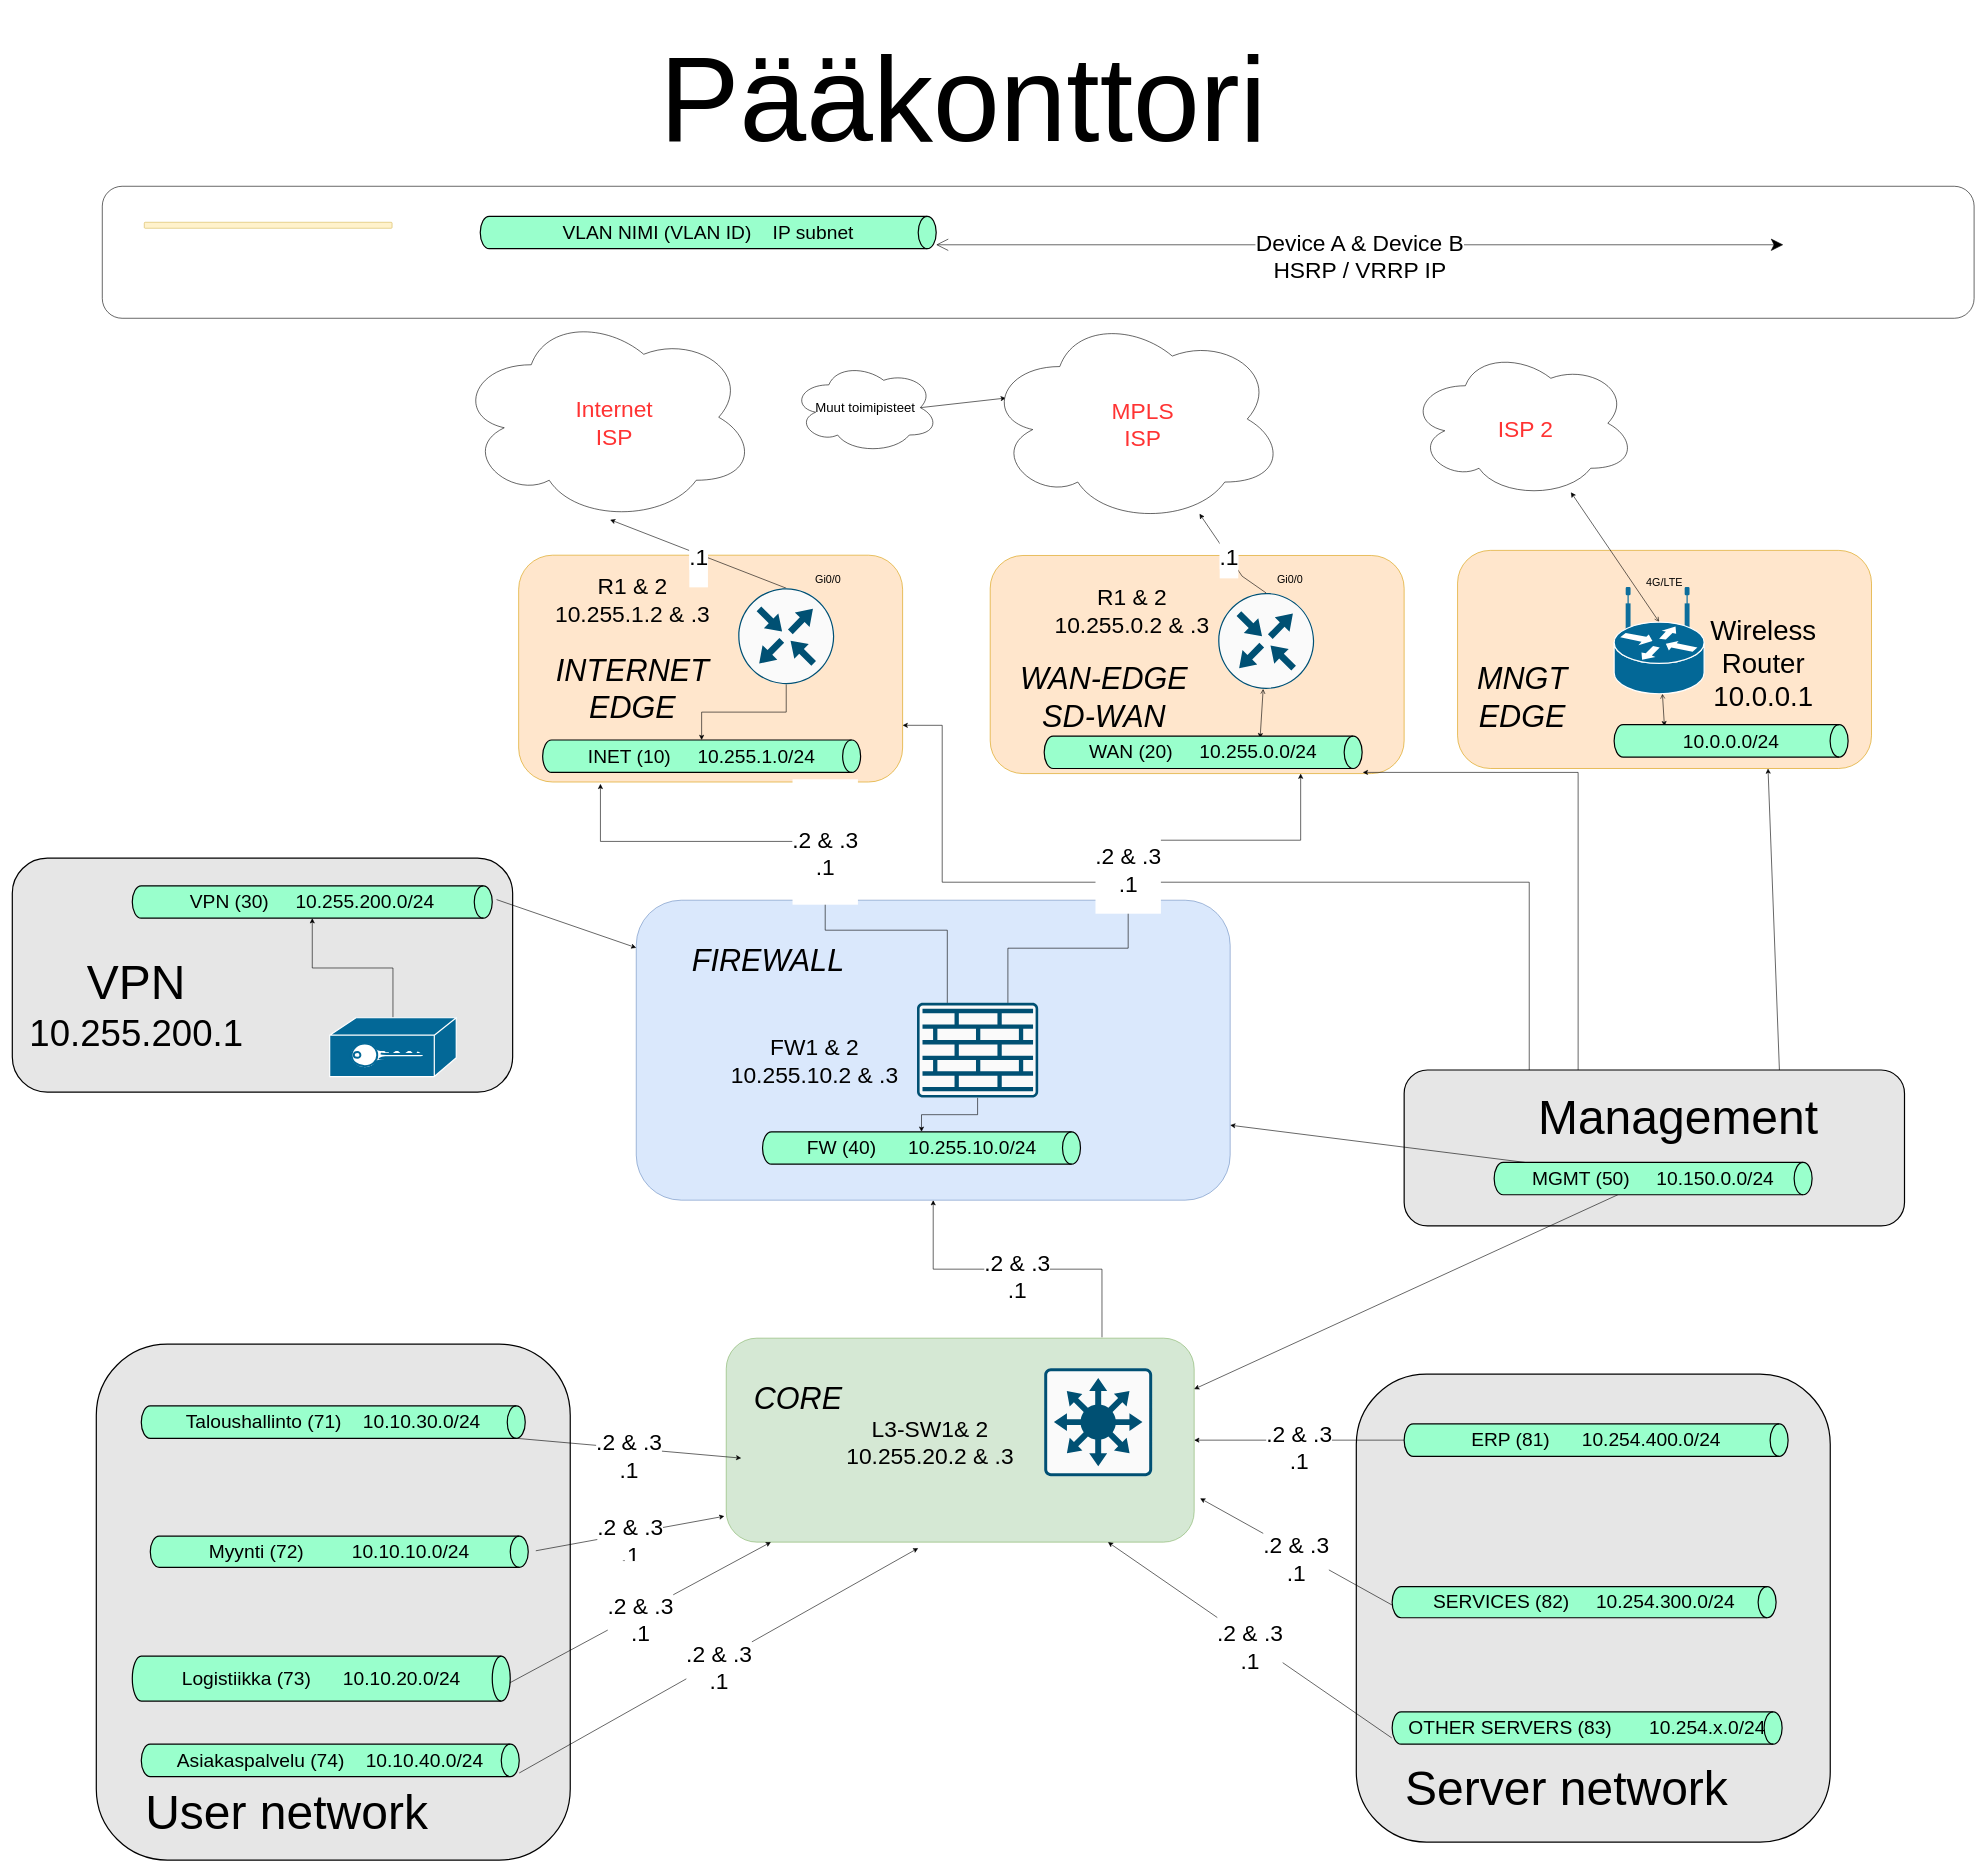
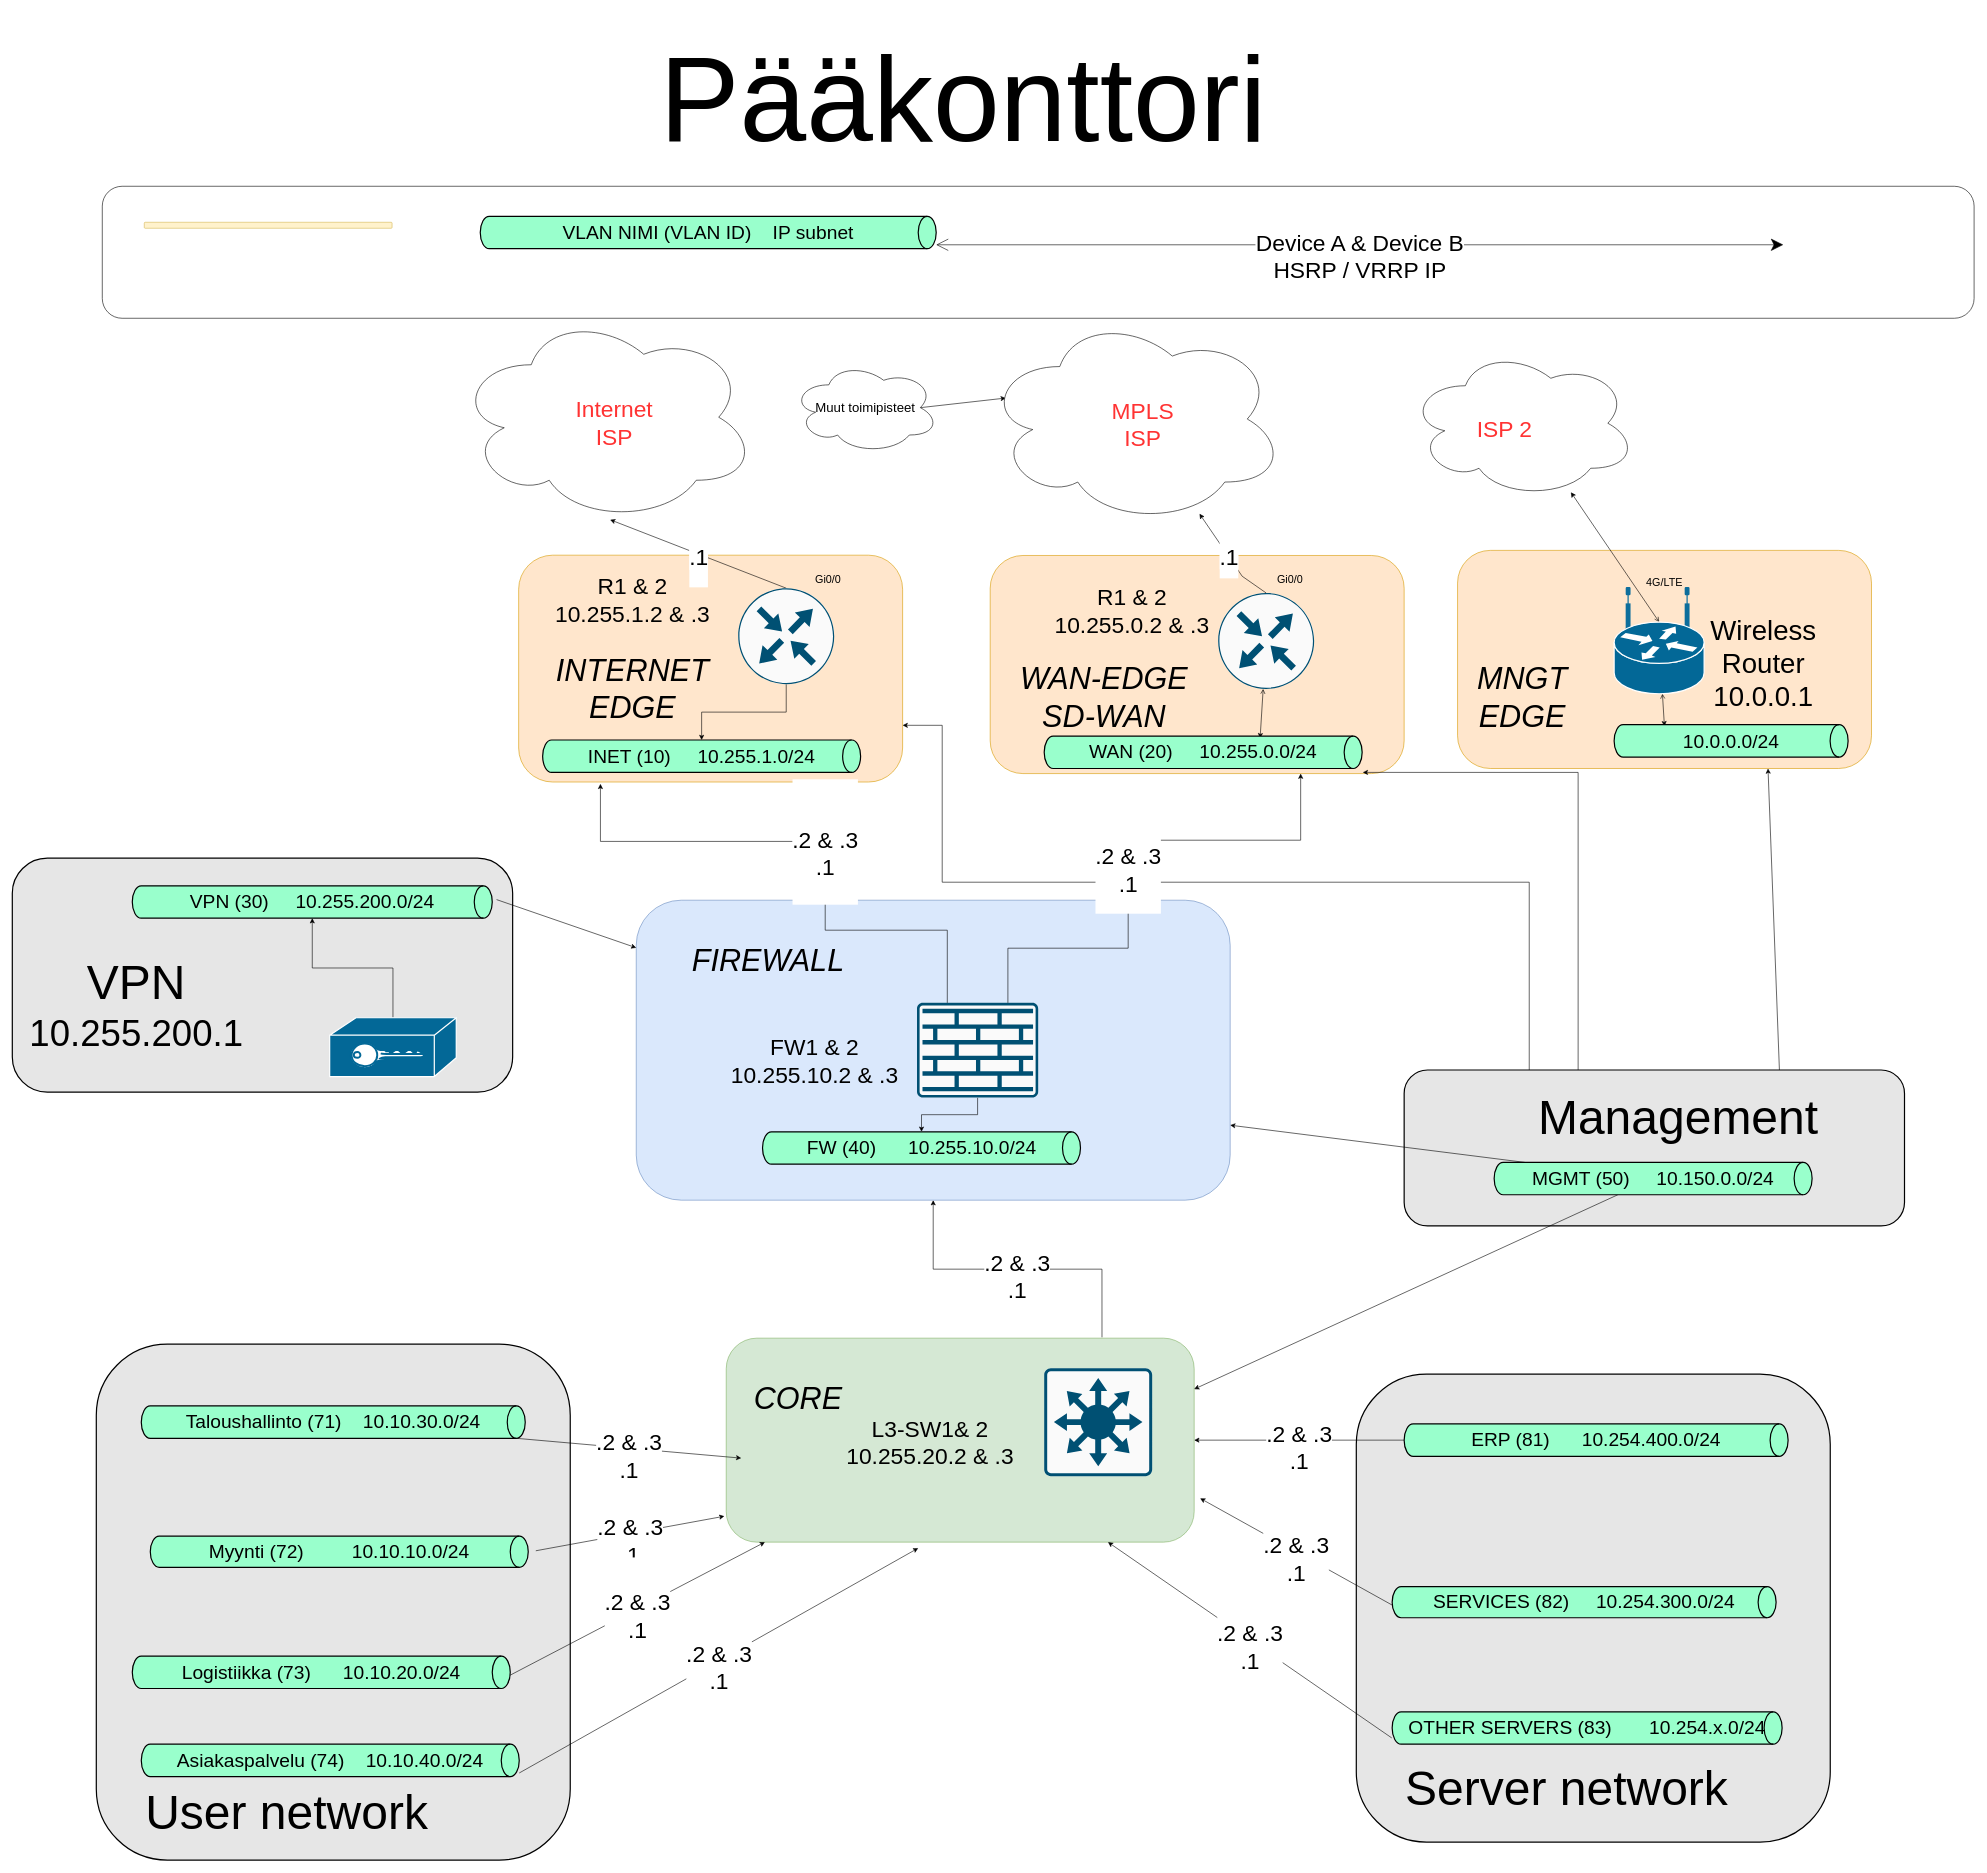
- <mxCell id="22" value="ISP 2" style="text;html=1;strokeColor=none;fillColor=none;align=center;verticalAlign=middle;whiteSpace=wrap;rounded=0;fontSize=38;fontColor=#FF3333;" parent="1" vertex="1"><mxGeometry x="2417" y="660" width="251" height="110" as="geometry" /></mxCell>
+ <mxCell id="22" value="ISP 2" style="text;html=1;strokeColor=none;fillColor=none;align=center;verticalAlign=middle;whiteSpace=wrap;rounded=0;fontSize=38;fontColor=#FF3333;" parent="1" vertex="1"><mxGeometry x="2382" y="660" width="251" height="110" as="geometry" /></mxCell>
- <mxCell id="40" value="&lt;font style=&quot;font-size: 32px&quot;&gt;Logistiikka (73)&amp;nbsp; &amp;nbsp; &amp;nbsp; 10.10.20.0/24&lt;/font&gt;" style="shape=cylinder2;whiteSpace=wrap;html=1;boundedLbl=1;backgroundOutline=1;size=15;shadow=0;sketch=0;strokeWidth=2;direction=south;fillColor=#99FFCC;" parent="1" vertex="1"><mxGeometry x="220" y="2760" width="630" height="75" as="geometry" /></mxCell>
+ <mxCell id="40" value="&lt;font style=&quot;font-size: 32px&quot;&gt;Logistiikka (73)&amp;nbsp; &amp;nbsp; &amp;nbsp; 10.10.20.0/24&lt;/font&gt;" style="shape=cylinder2;whiteSpace=wrap;html=1;boundedLbl=1;backgroundOutline=1;size=15;shadow=0;sketch=0;strokeWidth=2;direction=south;fillColor=#99FFCC;" parent="1" vertex="1"><mxGeometry x="220" y="2760" width="630" height="54" as="geometry" /></mxCell>
